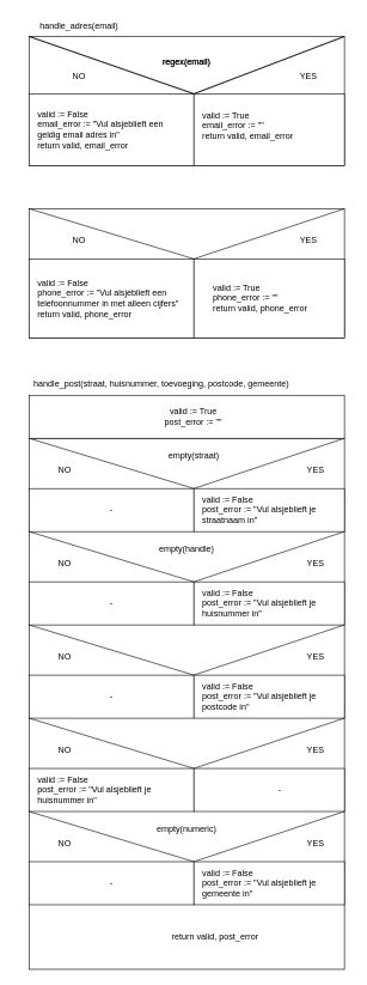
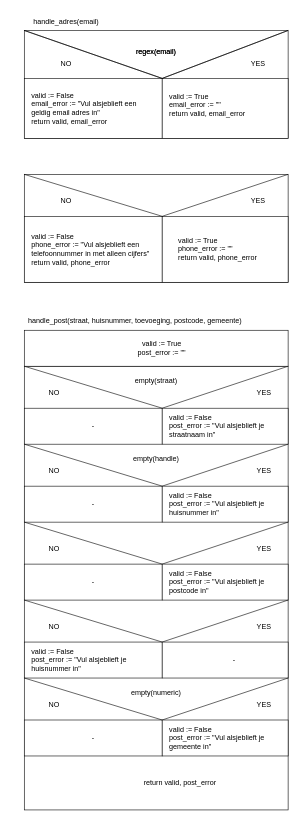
- <mxCell id="26" value="empty(straat)" style="text;html=1;strokeColor=none;fillColor=none;align=center;verticalAlign=middle;whiteSpace=wrap;rounded=0;" vertex="1" parent="1"><mxGeometry x="240" y="620" width="60" height="30" as="geometry" /></mxCell>
+ <mxCell id="26" value="empty(straat)" style="text;html=1;strokeColor=none;fillColor=none;align=center;verticalAlign=middle;whiteSpace=wrap;rounded=0;" vertex="1" parent="1"><mxGeometry x="230" y="620" width="60" height="30" as="geometry" /></mxCell>
